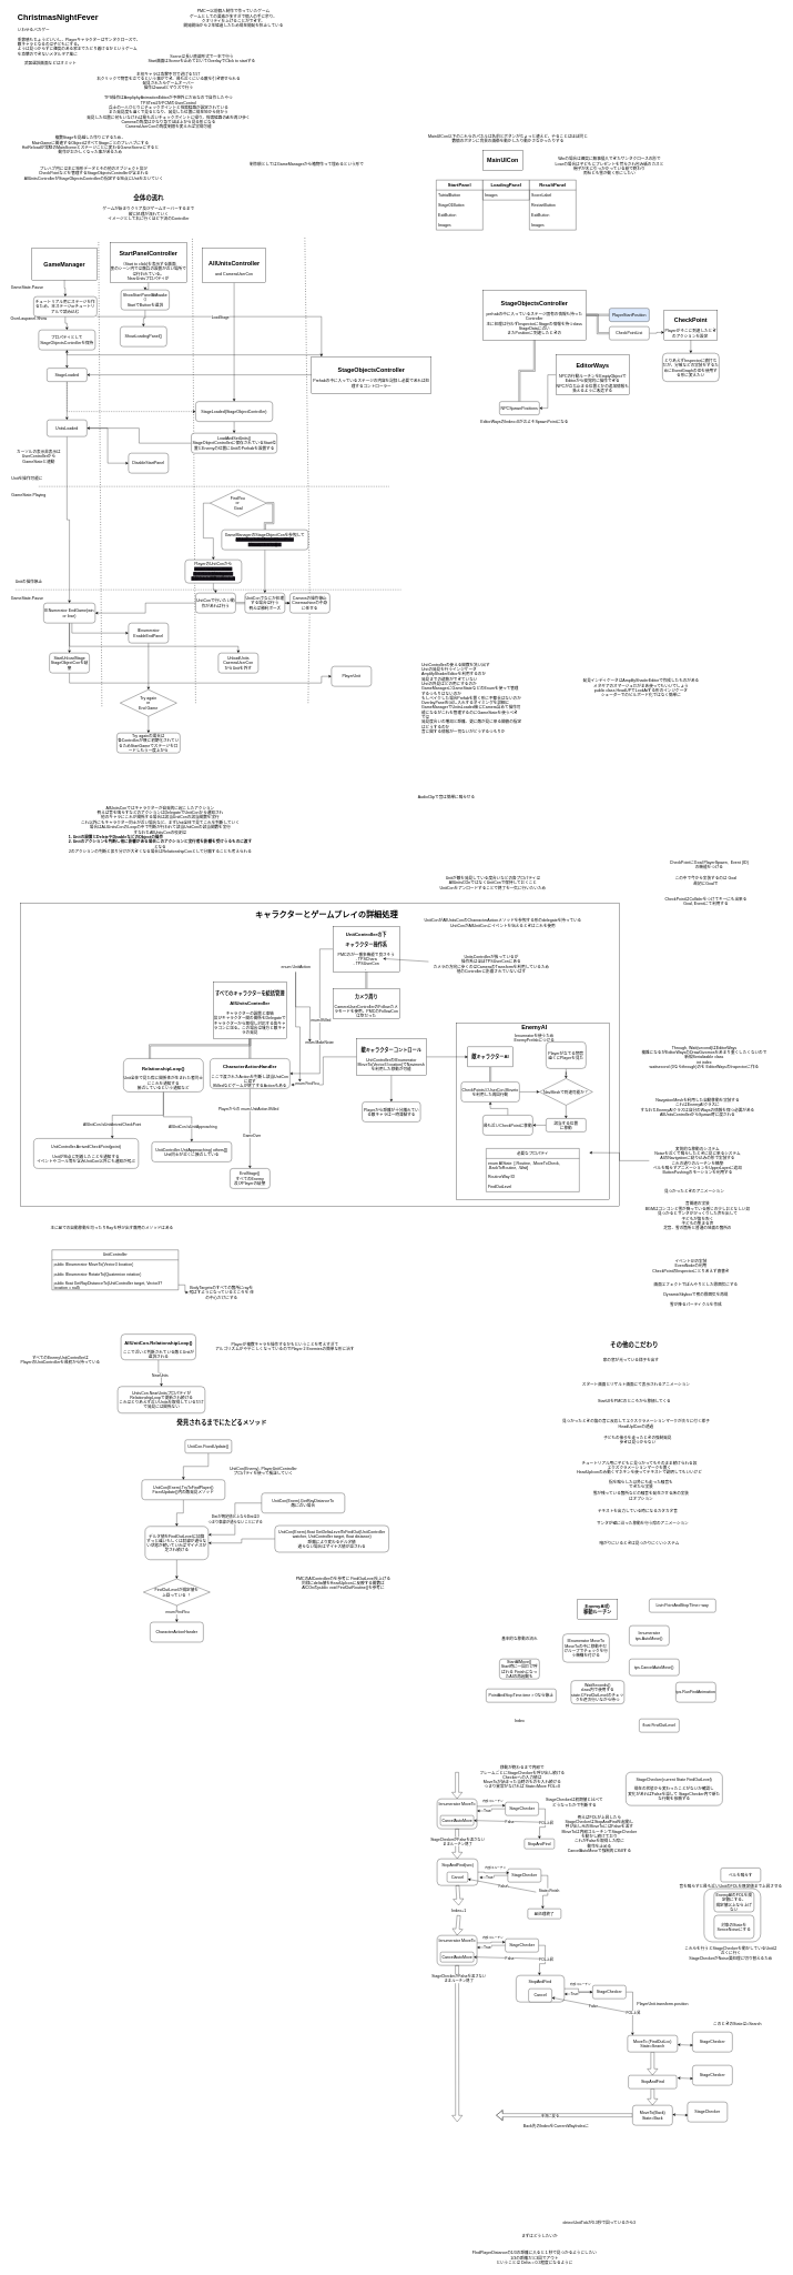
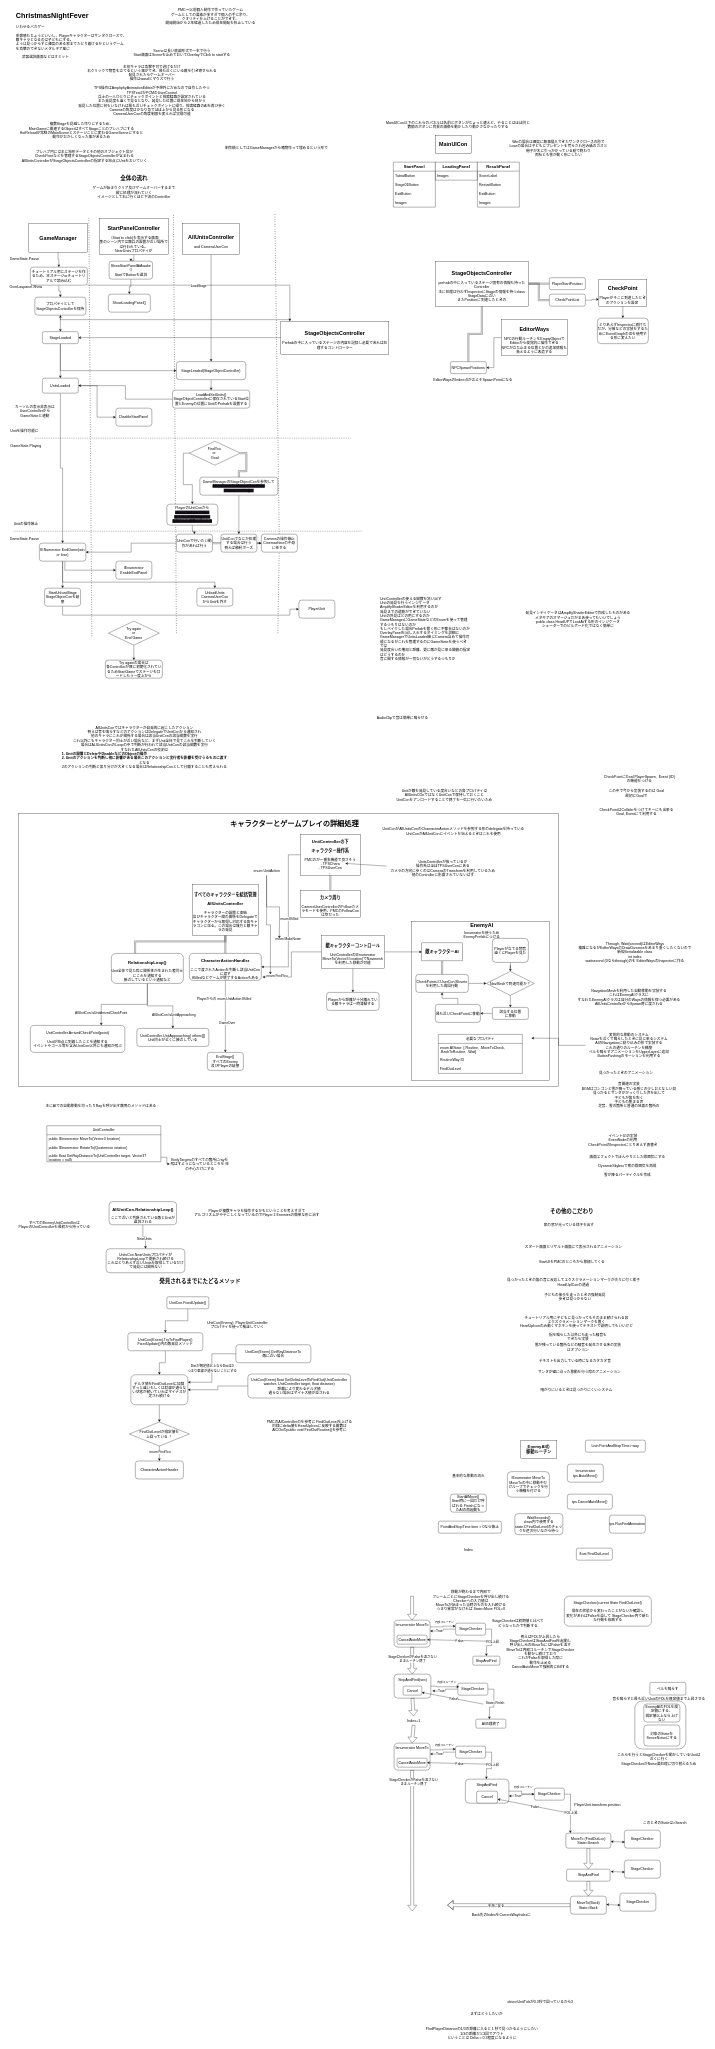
- <mxCell id="184" value="Winの場合は煙突に無事侵入できたサンタクロースの影で&lt;div&gt;Loseの場合は子どもにプレゼントを荒らされ包み紙のカスと&lt;/div&gt;&lt;div&gt;帽子が木に引っかかっている絵で終わり&lt;/div&gt;&lt;div&gt;両社とも雪が動く形にしたい&lt;/div&gt;" style="text;html=1;align=center;verticalAlign=middle;resizable=0;points=[];autosize=1;strokeColor=none;fillColor=none;" parent="1" vertex="1"><mxGeometry x="1655" y="463" width="350" height="70" as="geometry" /></mxCell>
+ <mxCell id="184" value="Winの場合は煙突に無事侵入できたサンタクロースの影で&lt;div&gt;Loseの場合は子どもにプレゼントを荒らされ包み紙のカスと&lt;/div&gt;&lt;div&gt;帽子が木に引っかかっている絵で終わり&lt;/div&gt;&lt;div&gt;両社とも雪が動く形にしたい&lt;/div&gt;" style="text;html=1;align=center;verticalAlign=middle;resizable=0;points=[];autosize=1;strokeColor=none;fillColor=none;" parent="1" vertex="1"><mxGeometry x="1685" y="458" width="350" height="70" as="geometry" /></mxCell>
- <mxCell id="129" value="PlayerStartPosition" style="rounded=1;whiteSpace=wrap;html=1;fillColor=#dae8fc;" parent="1" vertex="1"><mxGeometry x="1830" y="925" width="120" height="40" as="geometry" /></mxCell>
+ <mxCell id="129" value="PlayerStartPosition" style="rounded=1;whiteSpace=wrap;html=1;" parent="1" vertex="1"><mxGeometry x="1830" y="925" width="120" height="40" as="geometry" /></mxCell>
- <mxCell id="78" style="edgeStyle=orthogonalEdgeStyle;rounded=0;orthogonalLoop=1;jettySize=auto;html=1;entryX=0;entryY=0.5;entryDx=0;entryDy=0;dashed=1;" parent="1" source="80" target="75" edge="1"><mxGeometry relative="1" as="geometry"><Array as="points"><mxPoint x="200" y="1235" /></Array></mxGeometry></mxCell>
+ <mxCell id="78" style="edgeStyle=orthogonalEdgeStyle;rounded=0;orthogonalLoop=1;jettySize=auto;html=1;entryX=0;entryY=0.5;entryDx=0;entryDy=0;" parent="1" source="80" target="75" edge="1"><mxGeometry relative="1" as="geometry"><Array as="points"><mxPoint x="200" y="1235" /></Array></mxGeometry></mxCell>
- <mxCell id="106" style="edgeStyle=orthogonalEdgeStyle;rounded=0;orthogonalLoop=1;jettySize=auto;html=1;" parent="1" source="107" target="117" edge="1"><mxGeometry relative="1" as="geometry" /></mxCell>
